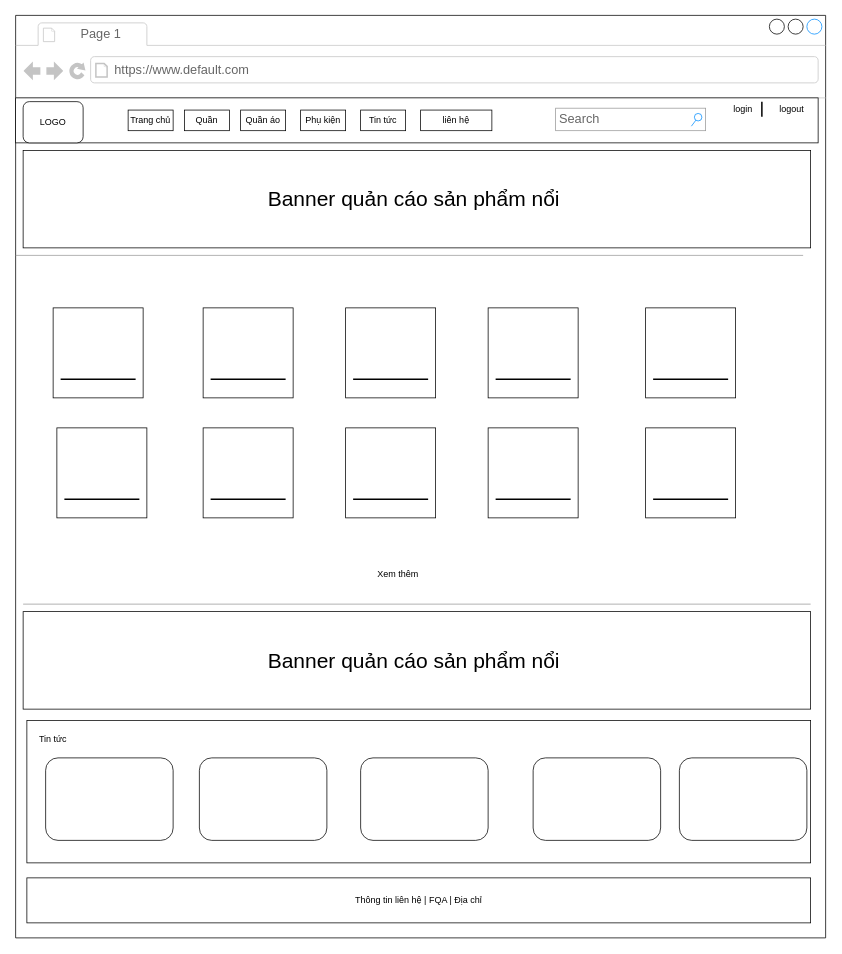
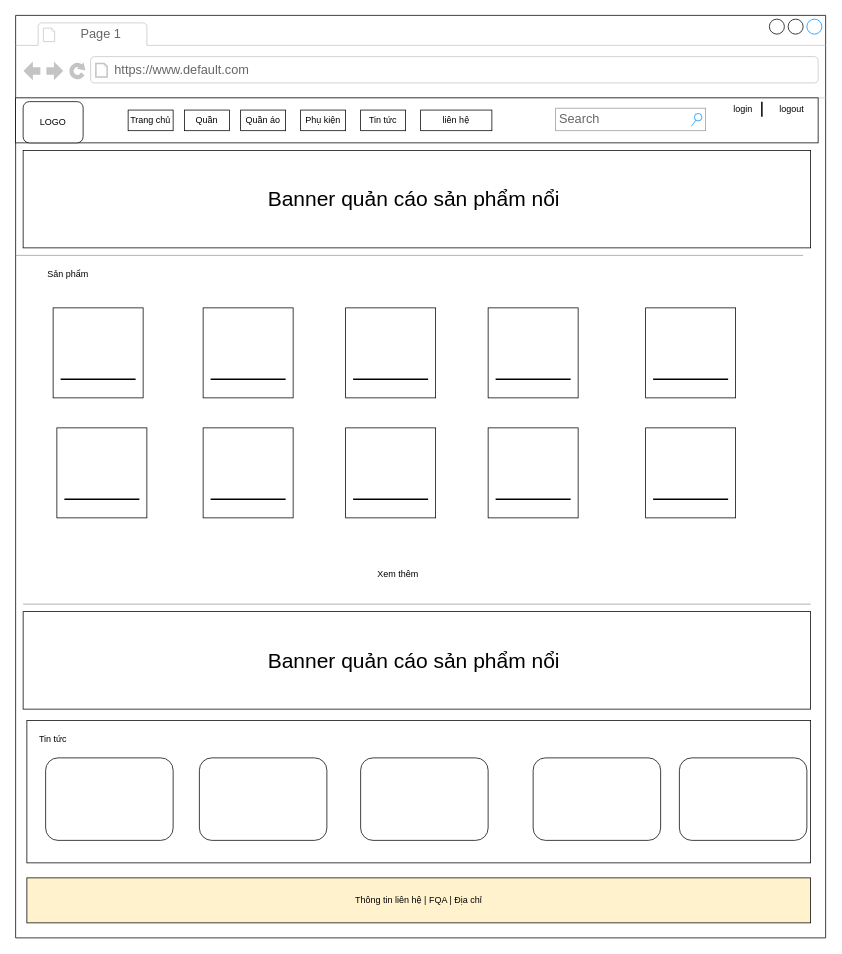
+ <mxCell id="20" value="Sản phẩm" style="text;html=1;align=center;verticalAlign=middle;whiteSpace=wrap;rounded=0;" vertex="1" parent="2"><mxGeometry x="40" y="330" width="60" height="30" as="geometry" /></mxCell>
- <mxCell id="50" value="Thông tin liên hệ | FQA | Địa chỉ" style="rounded=0;whiteSpace=wrap;html=1;" vertex="1" parent="2"><mxGeometry x="15" y="1150" width="1045" height="60" as="geometry" /></mxCell>
+ <mxCell id="50" value="Thông tin liên hệ | FQA | Địa chỉ" style="rounded=0;whiteSpace=wrap;html=1;fillColor=#fff2cc;" vertex="1" parent="2"><mxGeometry x="15" y="1150" width="1045" height="60" as="geometry" /></mxCell>
